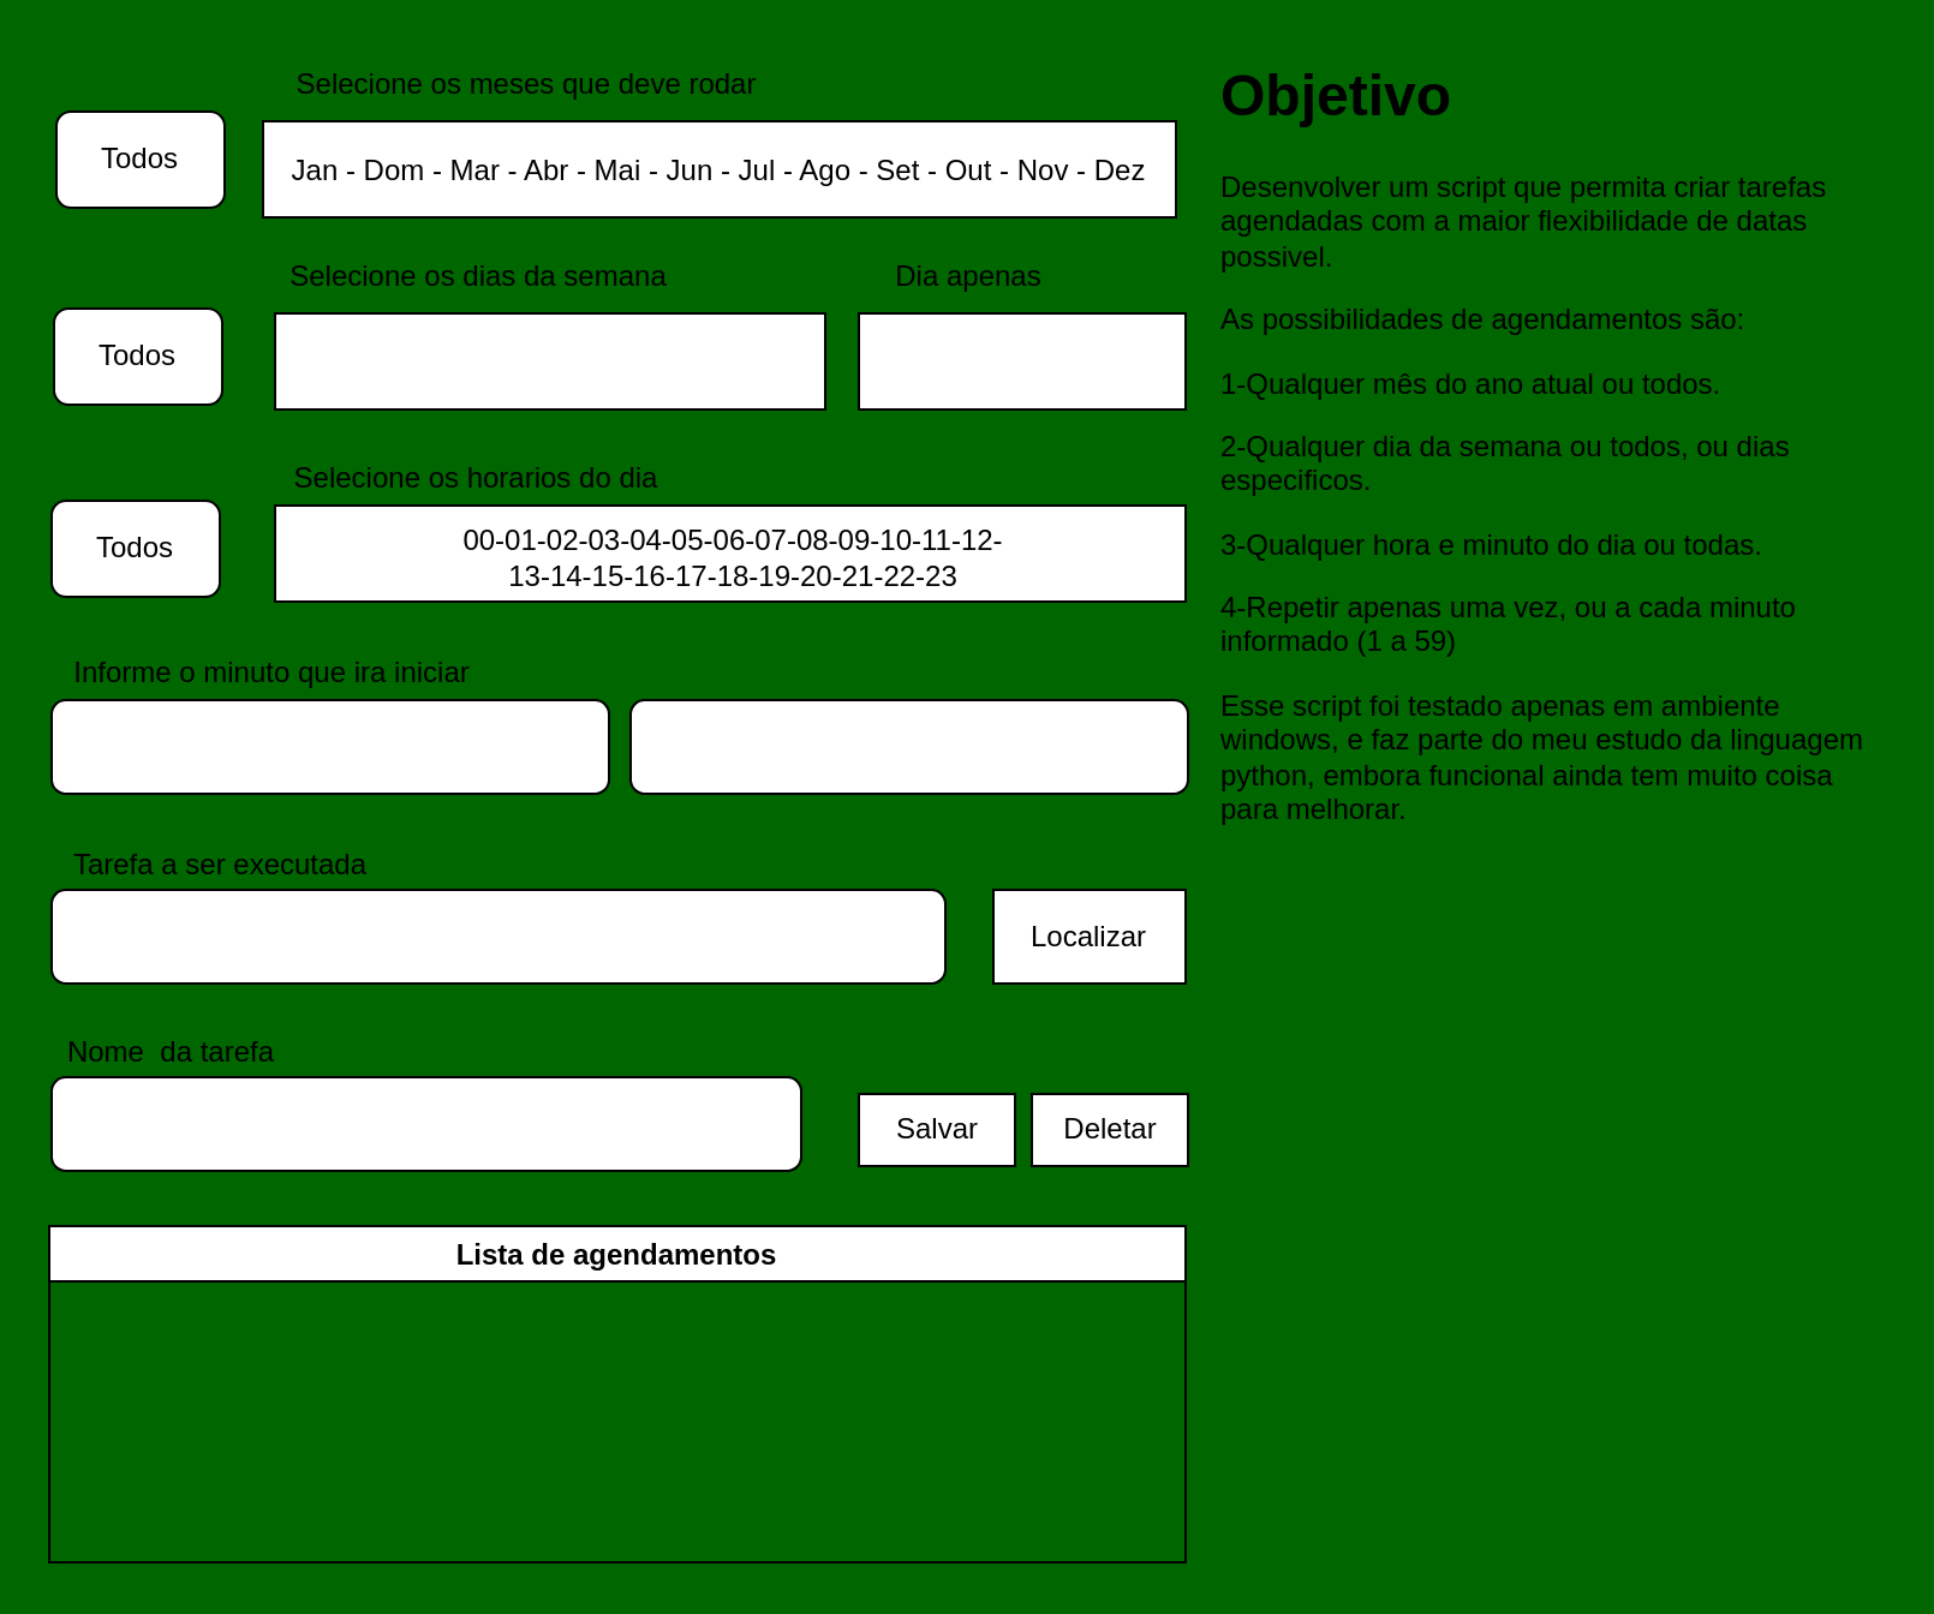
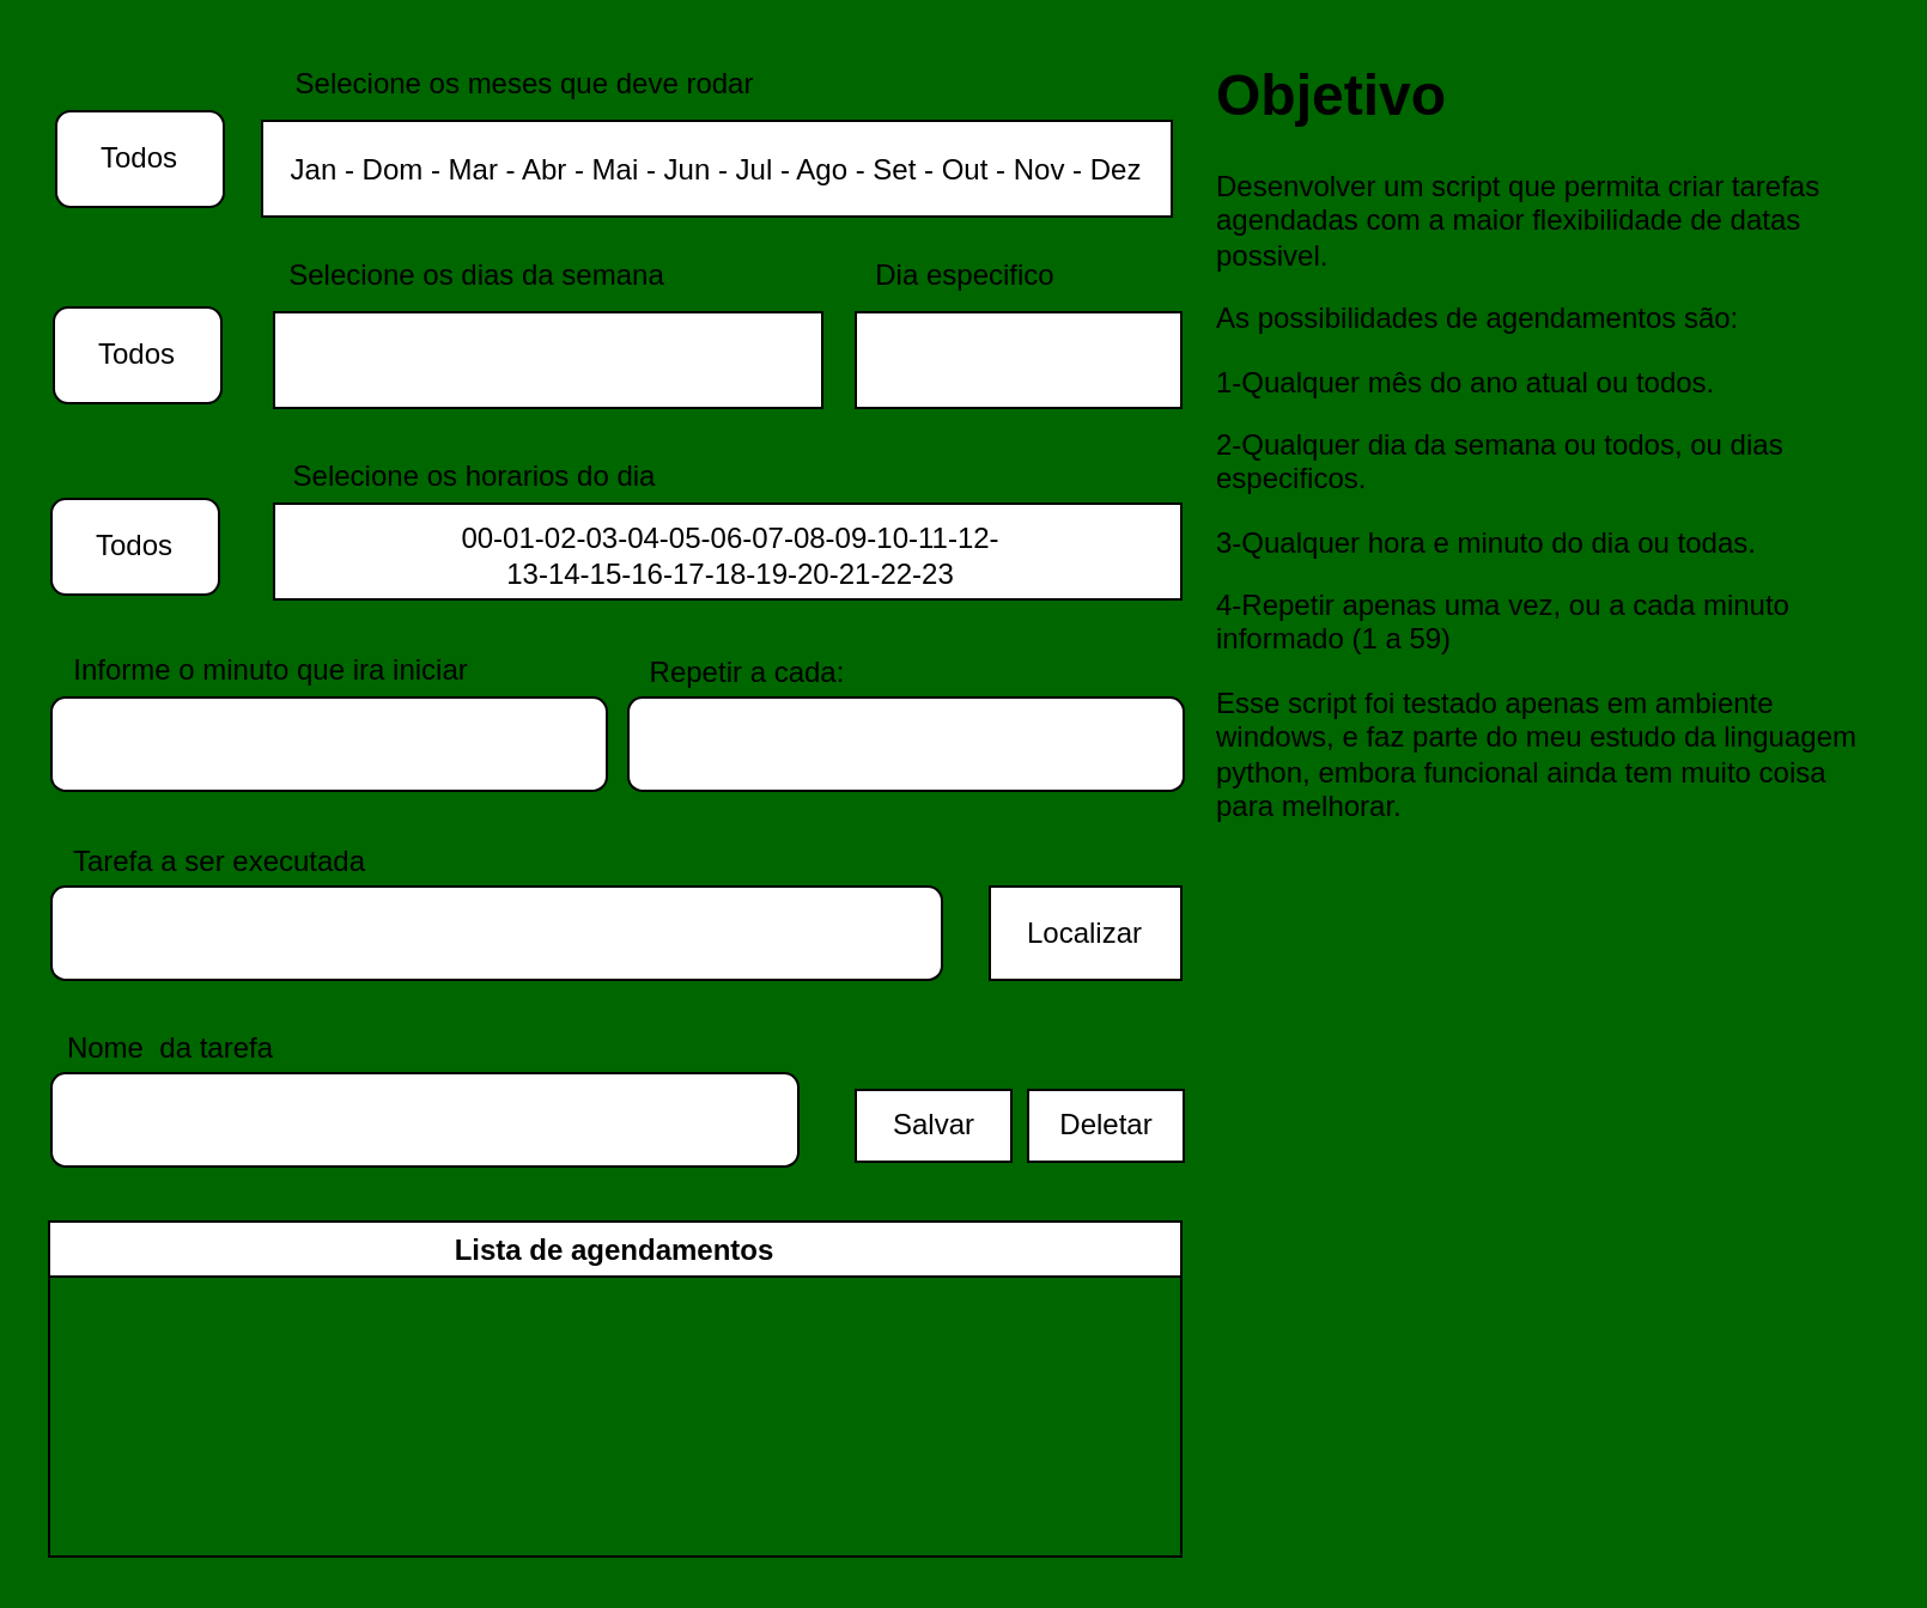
- <mxCell id="32" value="Dia apenas" style="text;html=1;strokeColor=none;fillColor=none;align=center;verticalAlign=middle;whiteSpace=wrap;rounded=0;" vertex="1" parent="1"><mxGeometry x="353" y="105" width="100" height="20" as="geometry" /></mxCell>
+ <mxCell id="32" value="Dia especifico" style="text;html=1;strokeColor=none;fillColor=none;align=center;verticalAlign=middle;whiteSpace=wrap;rounded=0;" vertex="1" parent="1"><mxGeometry x="353" y="105" width="100" height="20" as="geometry" /></mxCell>
+ <mxCell id="16" value="Repetir a cada:" style="text;html=1;strokeColor=none;fillColor=none;align=center;verticalAlign=middle;whiteSpace=wrap;rounded=0;" parent="1" vertex="1"><mxGeometry x="261.5" y="271" width="100" height="20" as="geometry" /></mxCell>
